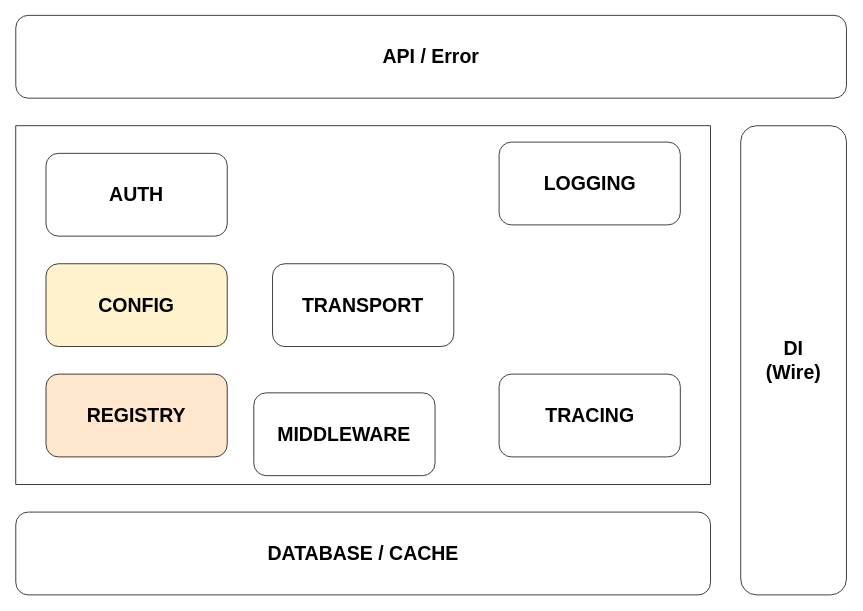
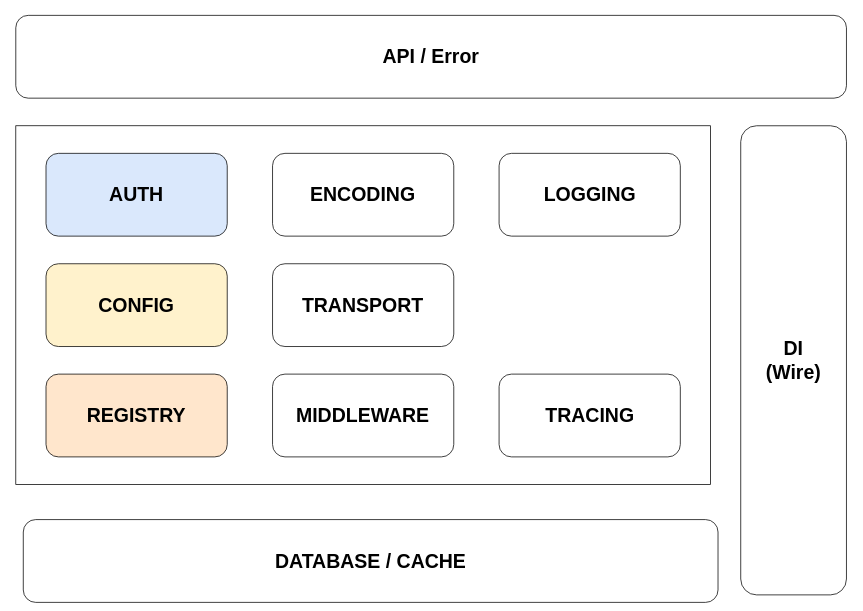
- <mxCell id="10" value="LOGGING" style="rounded=1;whiteSpace=wrap;html=1;fontStyle=1;fontSize=26;" vertex="1" parent="1"><mxGeometry x="664.655" y="189.048" width="241.745" height="110.429" as="geometry" /></mxCell>
+ <mxCell id="10" value="LOGGING" style="rounded=1;whiteSpace=wrap;html=1;fontStyle=1;fontSize=26;" vertex="1" parent="1"><mxGeometry x="664.655" y="204.048" width="241.745" height="110.429" as="geometry" /></mxCell>
- <mxCell id="4" value="AUTH" style="rounded=1;whiteSpace=wrap;html=1;fontStyle=1;fontSize=26;" vertex="1" parent="1"><mxGeometry x="60.291" y="204.048" width="241.745" height="110.429" as="geometry" /></mxCell>
+ <mxCell id="4" value="AUTH" style="rounded=1;whiteSpace=wrap;html=1;fontStyle=1;fontSize=26;fillColor=#dae8fc;" vertex="1" parent="1"><mxGeometry x="60.291" y="204.048" width="241.745" height="110.429" as="geometry" /></mxCell>
+ <mxCell id="7" value="ENCODING" style="rounded=1;whiteSpace=wrap;html=1;fontStyle=1;fontSize=26;" vertex="1" parent="1"><mxGeometry x="362.473" y="204.048" width="241.745" height="110.429" as="geometry" /></mxCell>
- <mxCell id="9" value="MIDDLEWARE" style="rounded=1;whiteSpace=wrap;html=1;fontStyle=1;fontSize=26;" vertex="1" parent="1"><mxGeometry x="337.473" y="523.524" width="241.745" height="110.429" as="geometry" /></mxCell>
+ <mxCell id="9" value="MIDDLEWARE" style="rounded=1;whiteSpace=wrap;html=1;fontStyle=1;fontSize=26;" vertex="1" parent="1"><mxGeometry x="362.473" y="498.524" width="241.745" height="110.429" as="geometry" /></mxCell>
- <mxCell id="13" value="DATABASE / CACHE" style="rounded=1;whiteSpace=wrap;html=1;fontStyle=1;fontSize=26;" vertex="1" parent="1"><mxGeometry x="20" y="682.571" width="926.691" height="110.429" as="geometry" /></mxCell>
+ <mxCell id="13" value="DATABASE / CACHE" style="rounded=1;whiteSpace=wrap;html=1;fontStyle=1;fontSize=26;" vertex="1" parent="1"><mxGeometry x="30" y="692.571" width="926.691" height="110.429" as="geometry" /></mxCell>
